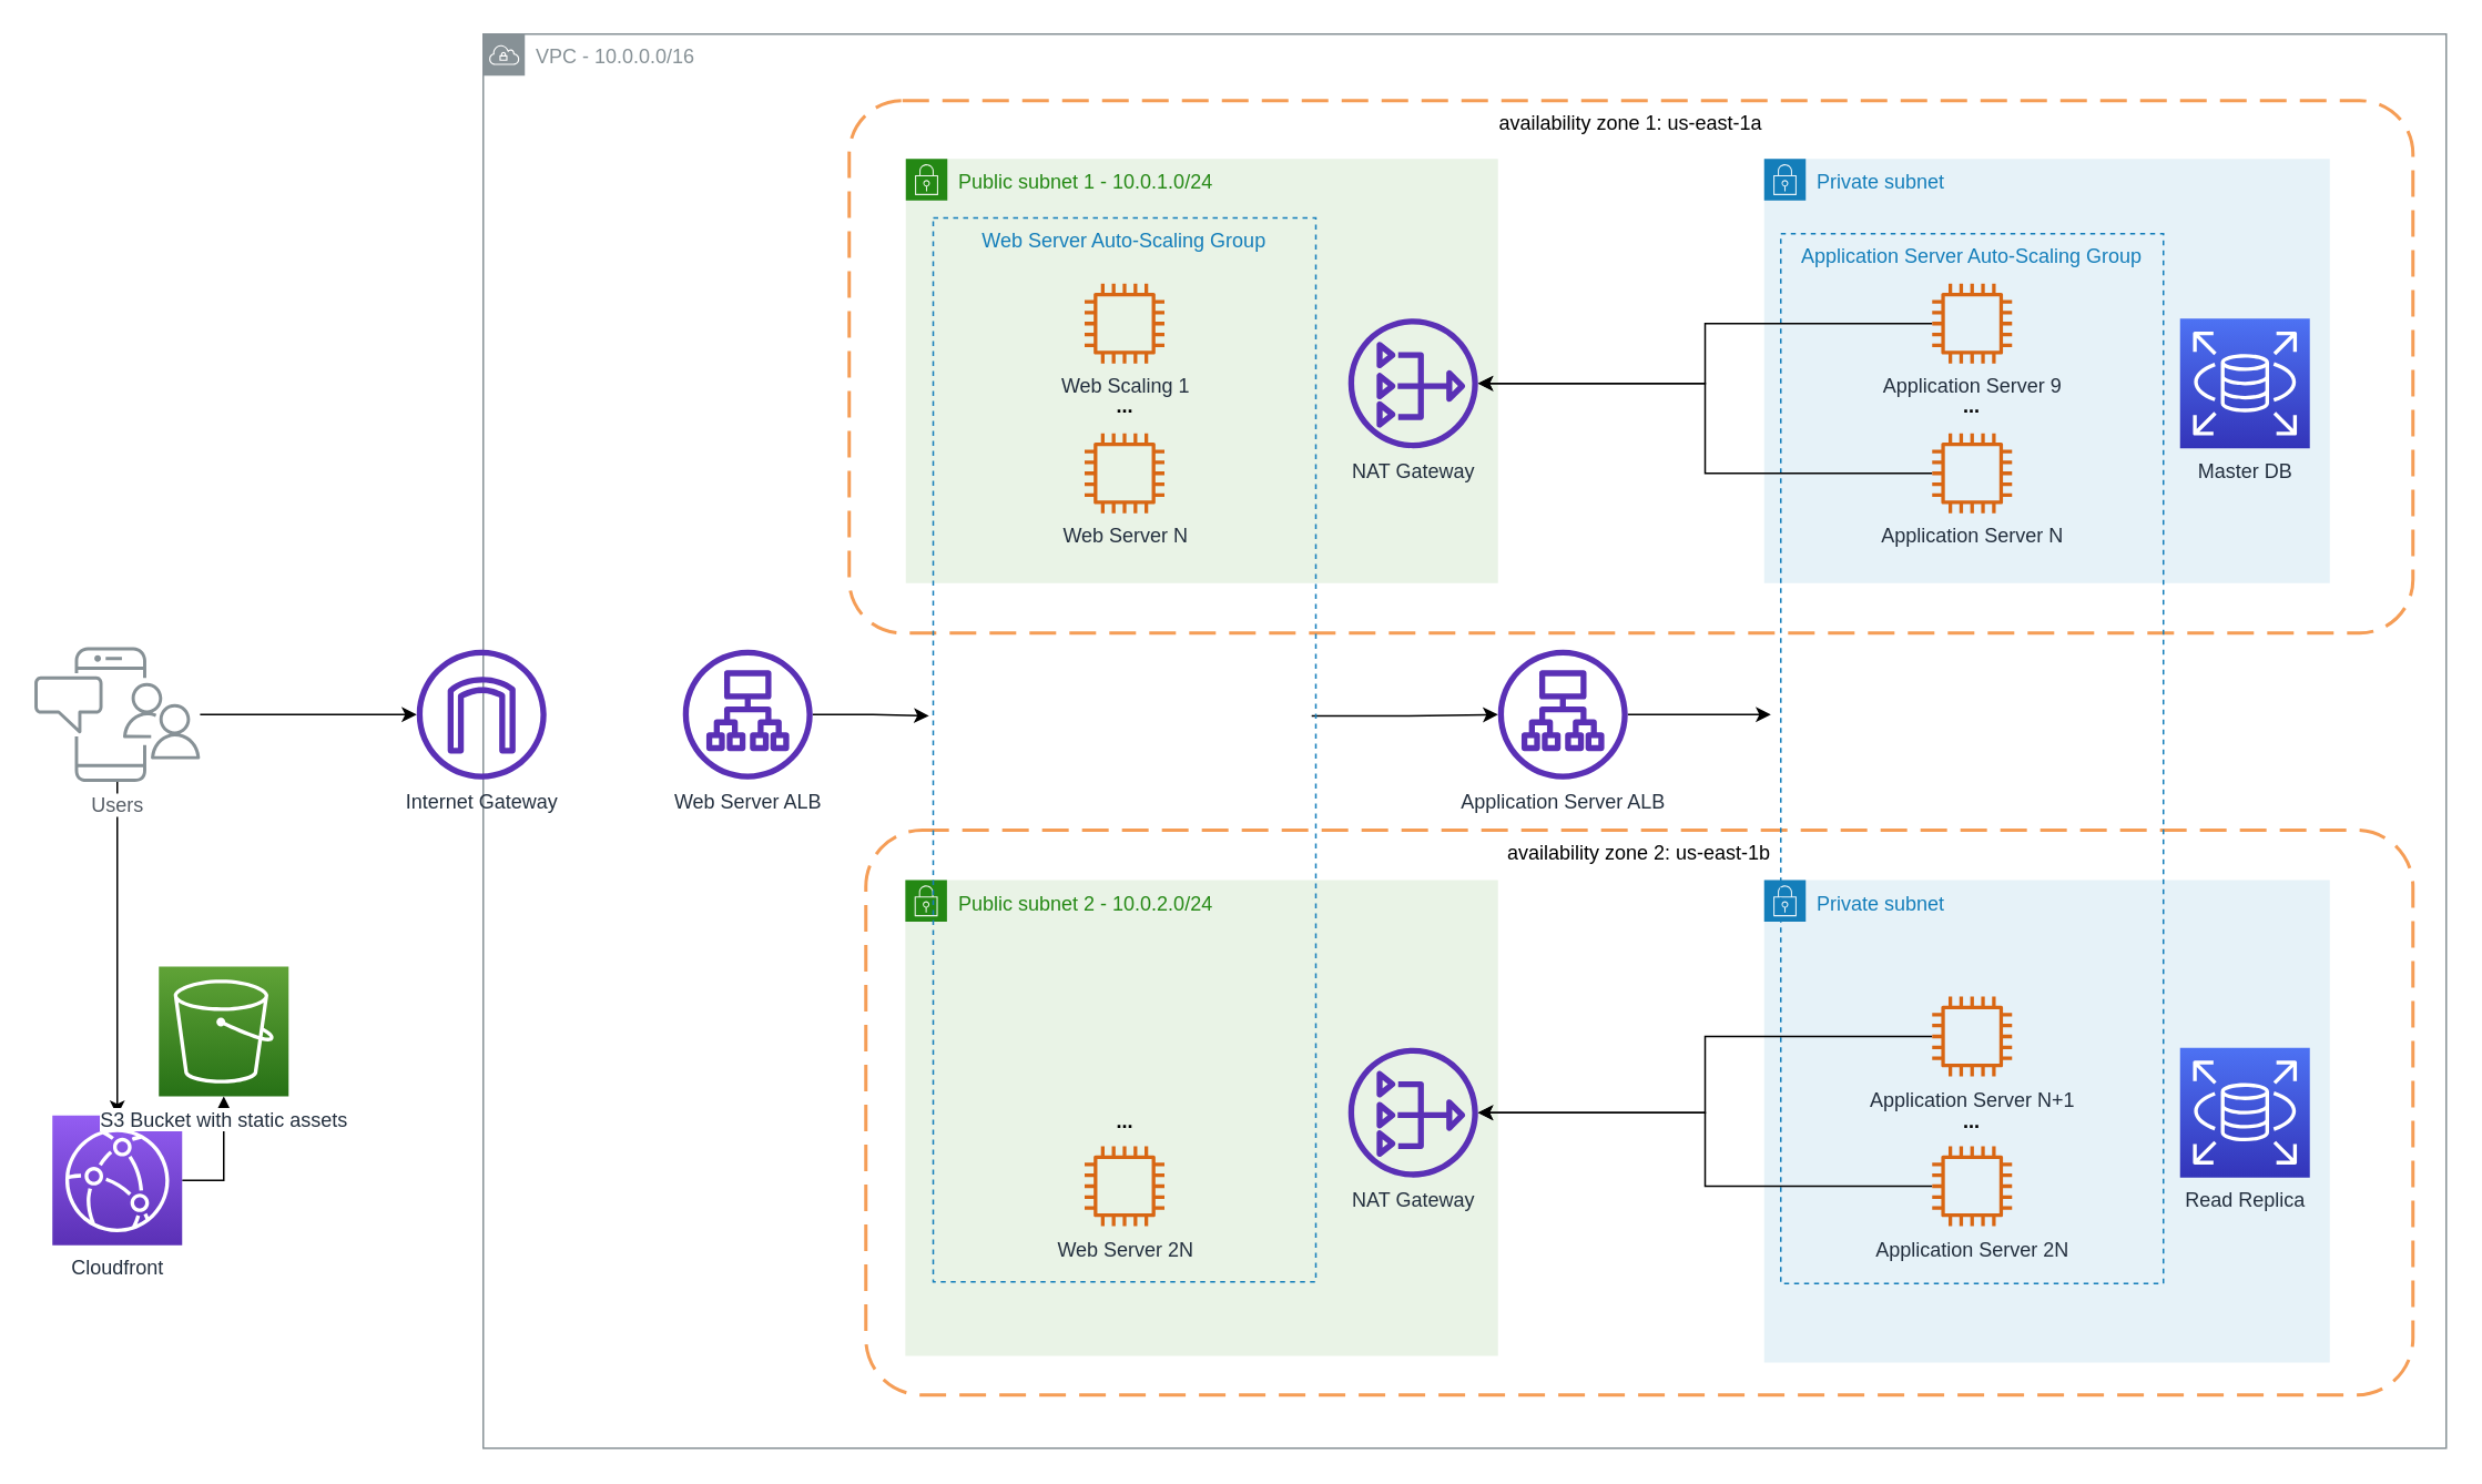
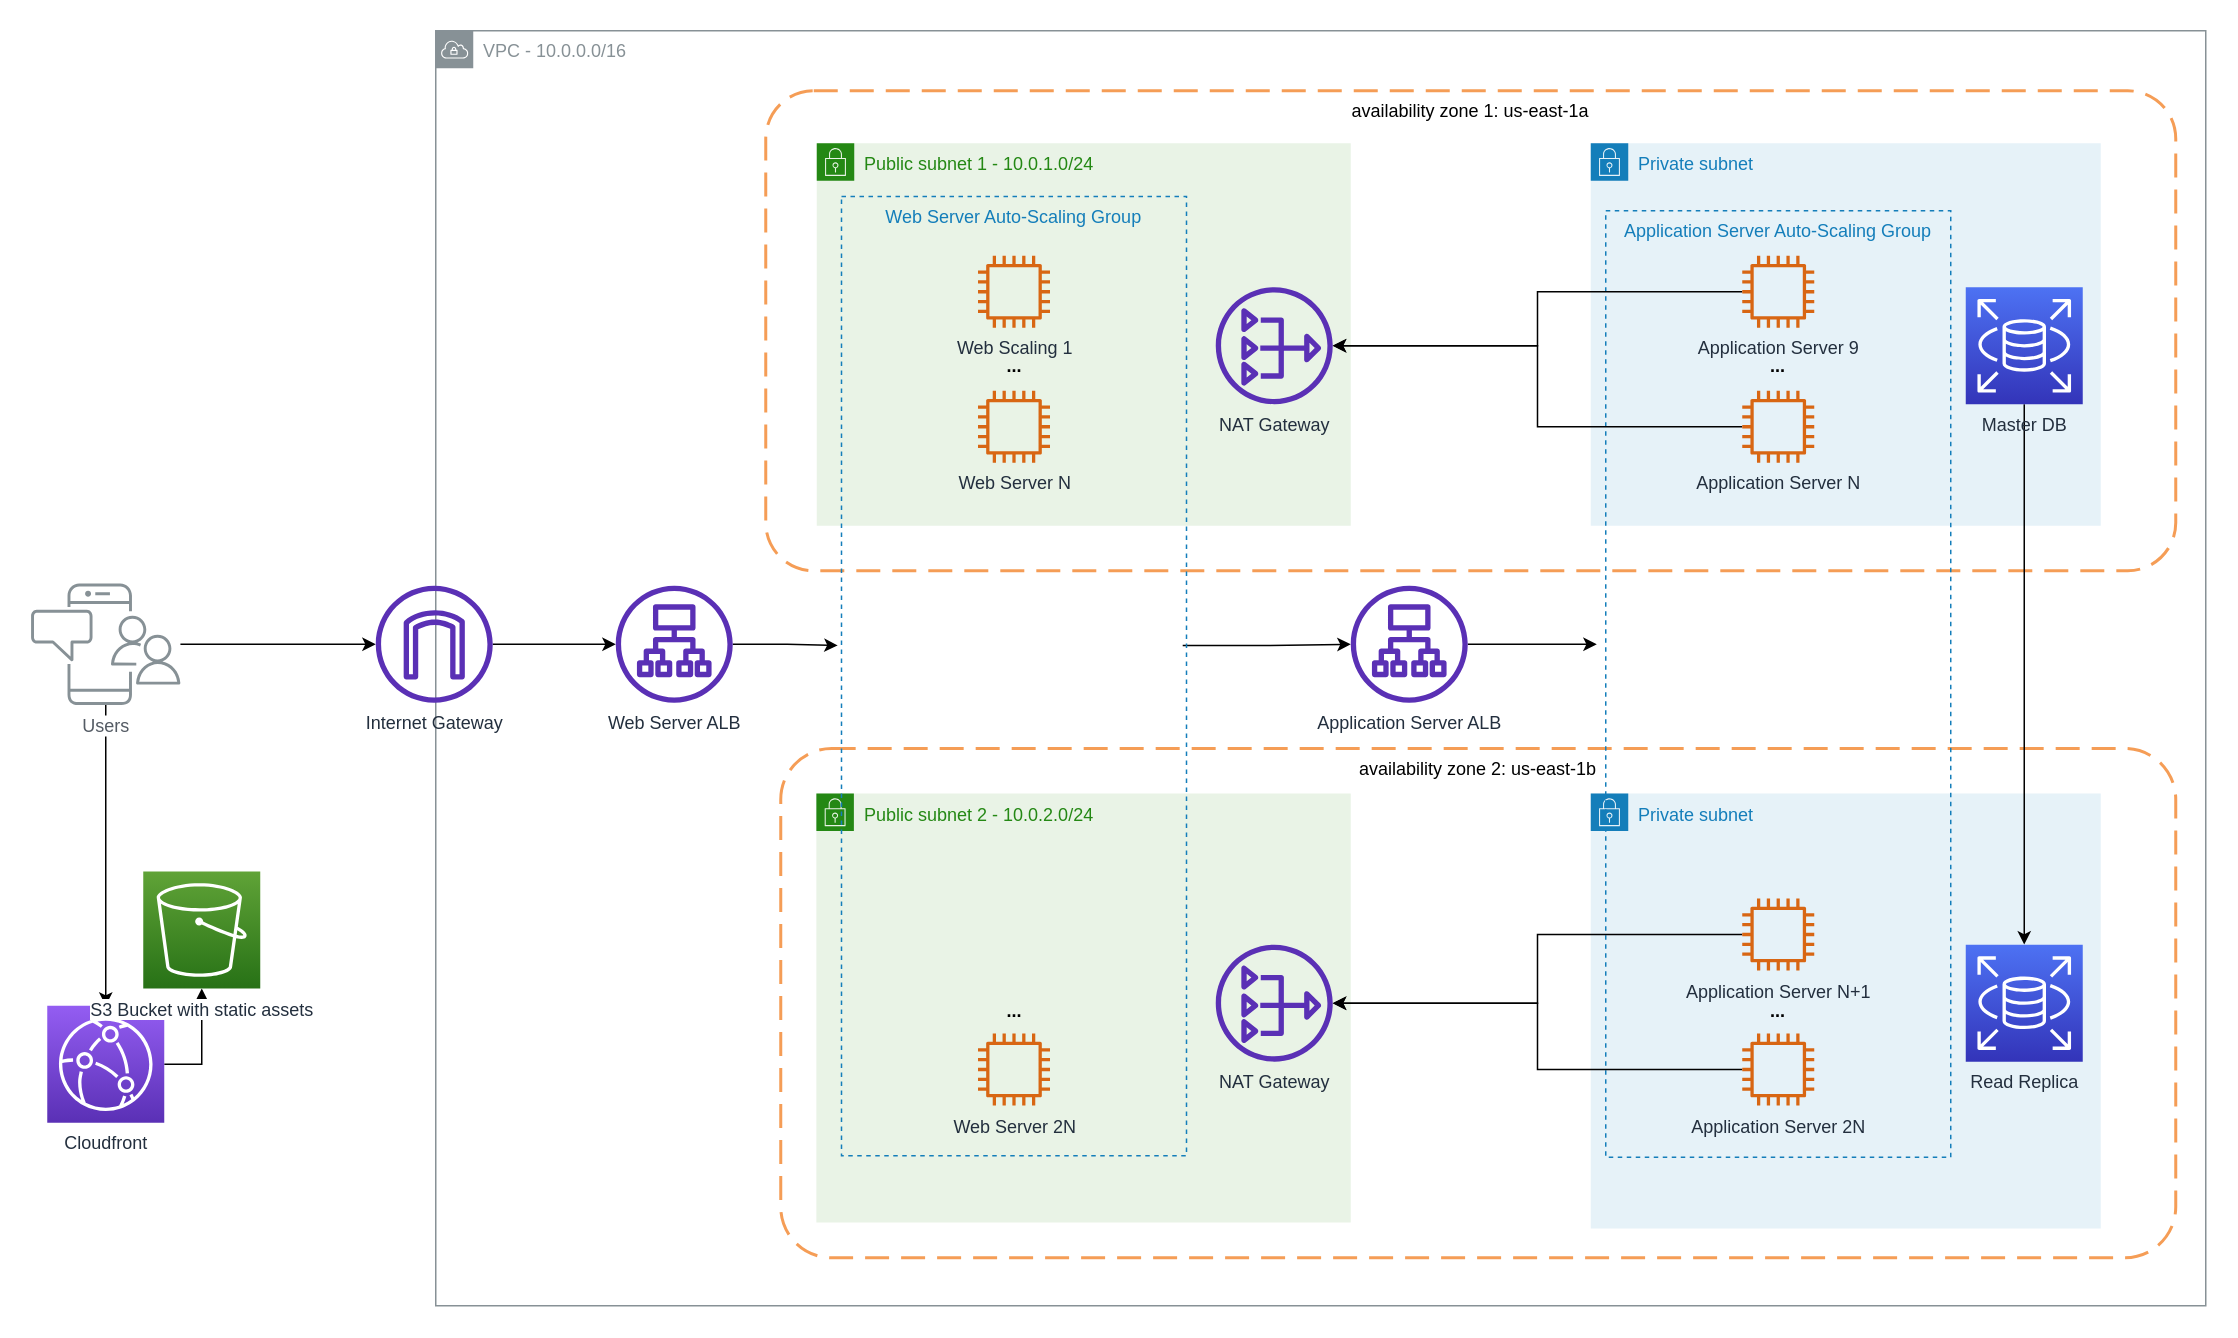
+ <mxCell id="18" style="edgeStyle=orthogonalEdgeStyle;rounded=0;orthogonalLoop=1;jettySize=auto;html=1;" parent="1" source="19" target="17" edge="1"><mxGeometry relative="1" as="geometry" /></mxCell>
+ <mxCell id="21" style="edgeStyle=orthogonalEdgeStyle;rounded=0;orthogonalLoop=1;jettySize=auto;html=1;" parent="1" source="22" target="23" edge="1"><mxGeometry relative="1" as="geometry" /></mxCell>
